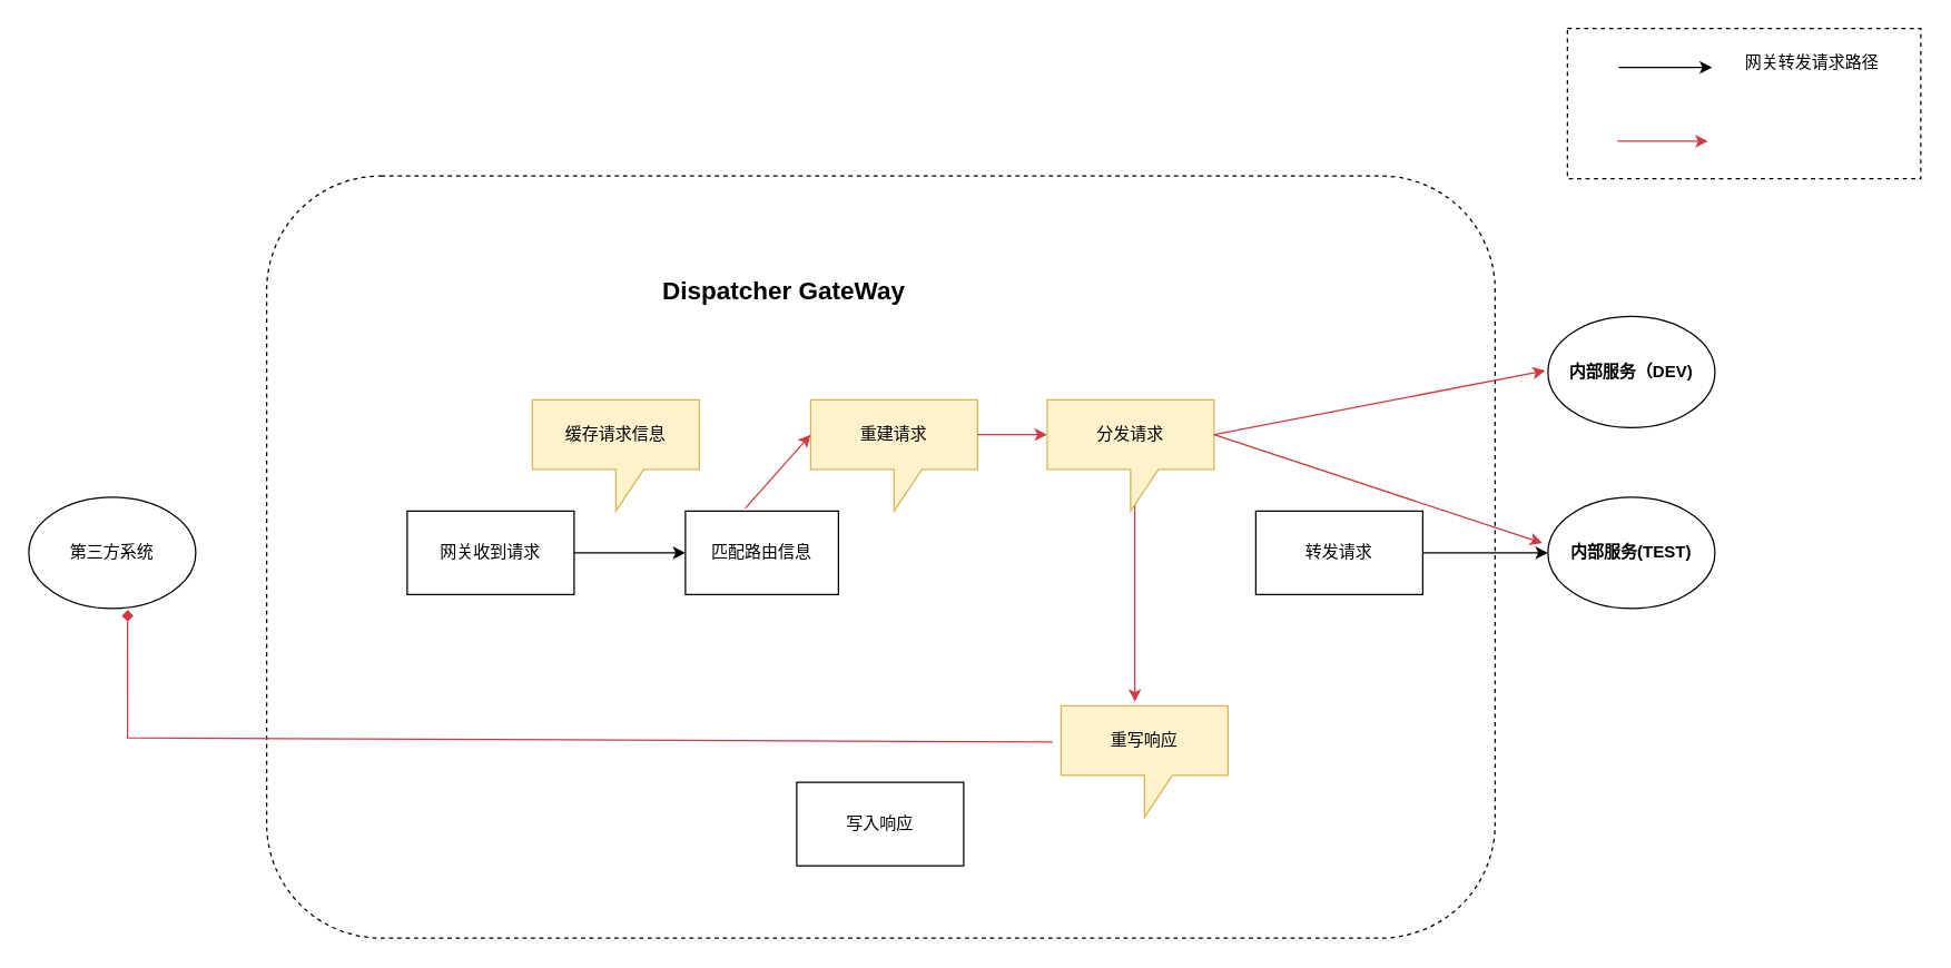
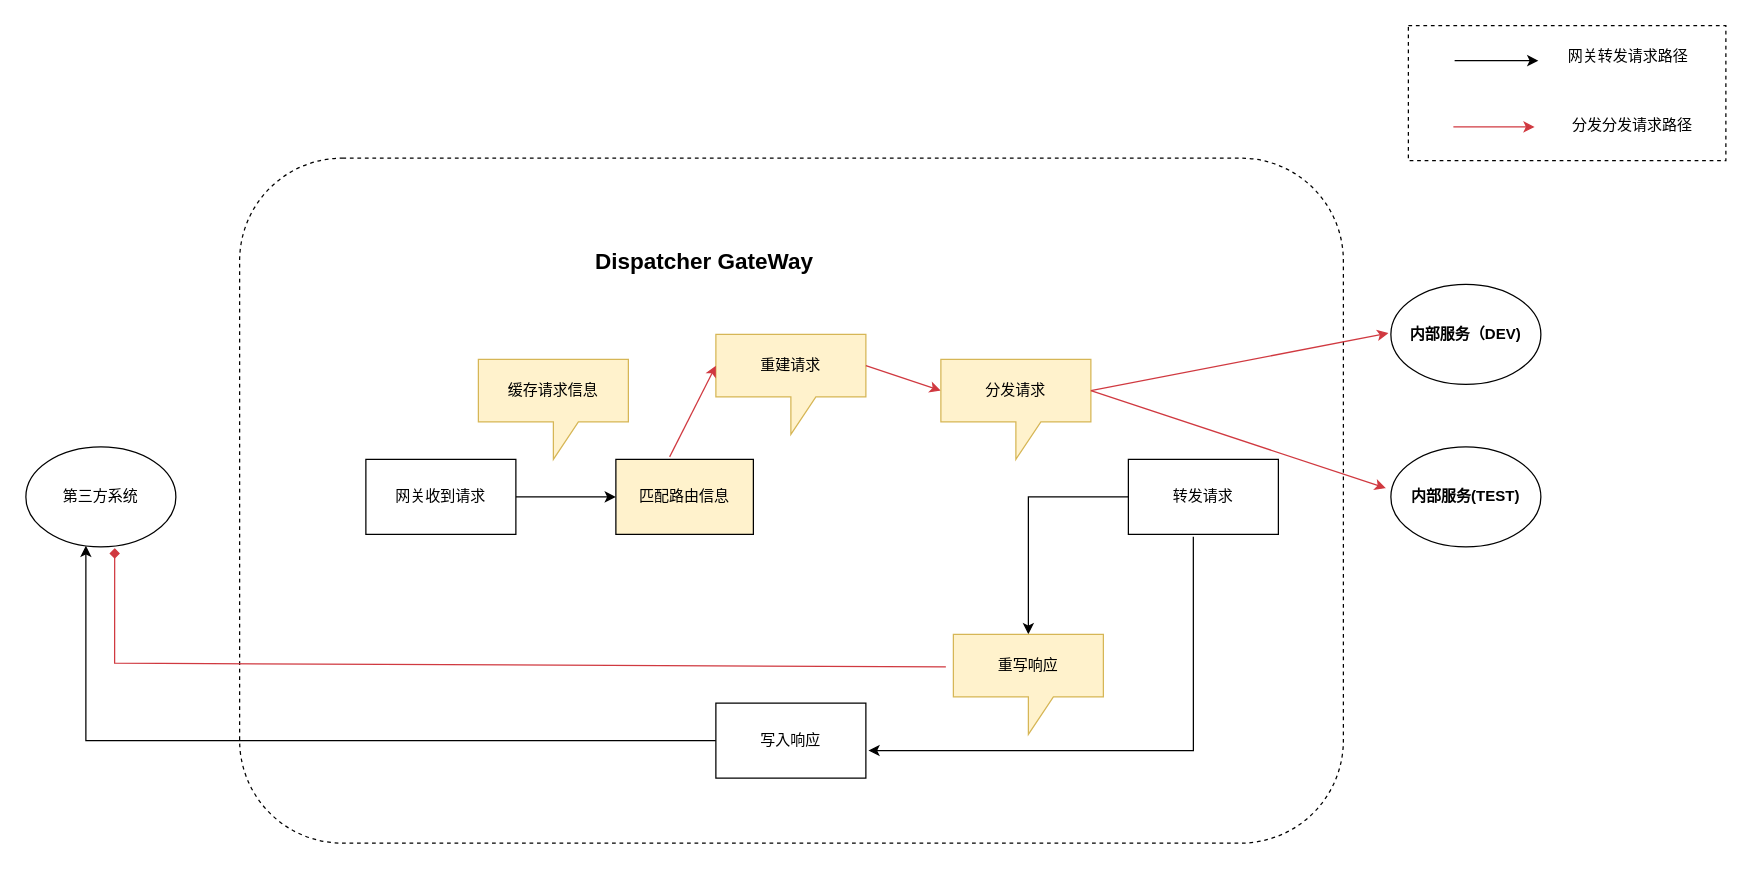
+ <mxCell id="27" value="分发分发请求路径" style="text;html=1;align=center;verticalAlign=middle;whiteSpace=wrap;rounded=0;" vertex="1" parent="1"><mxGeometry x="1246" y="85" width="119" height="30" as="geometry" /></mxCell>
- <mxCell id="12" value="重建请求" style="shape=callout;whiteSpace=wrap;html=1;perimeter=calloutPerimeter;fillColor=#fff2cc;strokeColor=#d6b656;" vertex="1" parent="1"><mxGeometry x="582" y="287" width="120" height="80" as="geometry" /></mxCell>
+ <mxCell id="12" value="重建请求" style="shape=callout;whiteSpace=wrap;html=1;perimeter=calloutPerimeter;fillColor=#fff2cc;strokeColor=#d6b656;" vertex="1" parent="1"><mxGeometry x="572" y="267" width="120" height="80" as="geometry" /></mxCell>
- <mxCell id="7" value="匹配路由信息" style="rounded=0;whiteSpace=wrap;html=1;" vertex="1" parent="1"><mxGeometry x="492" y="367" width="110" height="60" as="geometry" /></mxCell>
+ <mxCell id="7" value="匹配路由信息" style="rounded=0;whiteSpace=wrap;html=1;fillColor=#fff2cc;" vertex="1" parent="1"><mxGeometry x="492" y="367" width="110" height="60" as="geometry" /></mxCell>
- <mxCell id="8" style="edgeStyle=orthogonalEdgeStyle;rounded=0;orthogonalLoop=1;jettySize=auto;html=1;entryX=0;entryY=0.5;entryDx=0;entryDy=0;" edge="1" parent="1" source="9" target="10"><mxGeometry relative="1" as="geometry"><mxPoint x="1102" y="397" as="targetPoint" /></mxGeometry></mxCell>
+ <mxCell id="8" style="edgeStyle=orthogonalEdgeStyle;rounded=0;orthogonalLoop=1;jettySize=auto;html=1;" edge="1" parent="1" source="9" target="19"><mxGeometry relative="1" as="geometry"><mxPoint x="1102" y="397" as="targetPoint" /></mxGeometry></mxCell>
- <mxCell id="20" value="" style="endArrow=classic;html=1;rounded=0;exitX=0.525;exitY=0.863;exitDx=0;exitDy=0;exitPerimeter=0;entryX=0.442;entryY=-0.037;entryDx=0;entryDy=0;entryPerimeter=0;strokeColor=#d03940;" edge="1" parent="1" source="21" target="19"><mxGeometry width="50" height="50" relative="1" as="geometry"><mxPoint x="806.96" y="351.75" as="sourcePoint" /><mxPoint x="1059" y="507" as="targetPoint" /></mxGeometry></mxCell>
+ <mxCell id="16" style="edgeStyle=orthogonalEdgeStyle;rounded=0;orthogonalLoop=1;jettySize=auto;html=1;entryX=0.4;entryY=0.988;entryDx=0;entryDy=0;entryPerimeter=0;" edge="1" parent="1" source="17" target="6"><mxGeometry relative="1" as="geometry"><mxPoint x="102" y="447" as="targetPoint" /></mxGeometry></mxCell>
+ <mxCell id="18" value="" style="endArrow=classic;html=1;rounded=0;exitX=0.433;exitY=1.033;exitDx=0;exitDy=0;exitPerimeter=0;entryX=1.017;entryY=0.633;entryDx=0;entryDy=0;entryPerimeter=0;" edge="1" parent="1" source="9" target="17"><mxGeometry width="50" height="50" relative="1" as="geometry"><mxPoint x="992" y="547" as="sourcePoint" /><mxPoint x="1042" y="497" as="targetPoint" /><Array as="points"><mxPoint x="954" y="600" /></Array></mxGeometry></mxCell>
